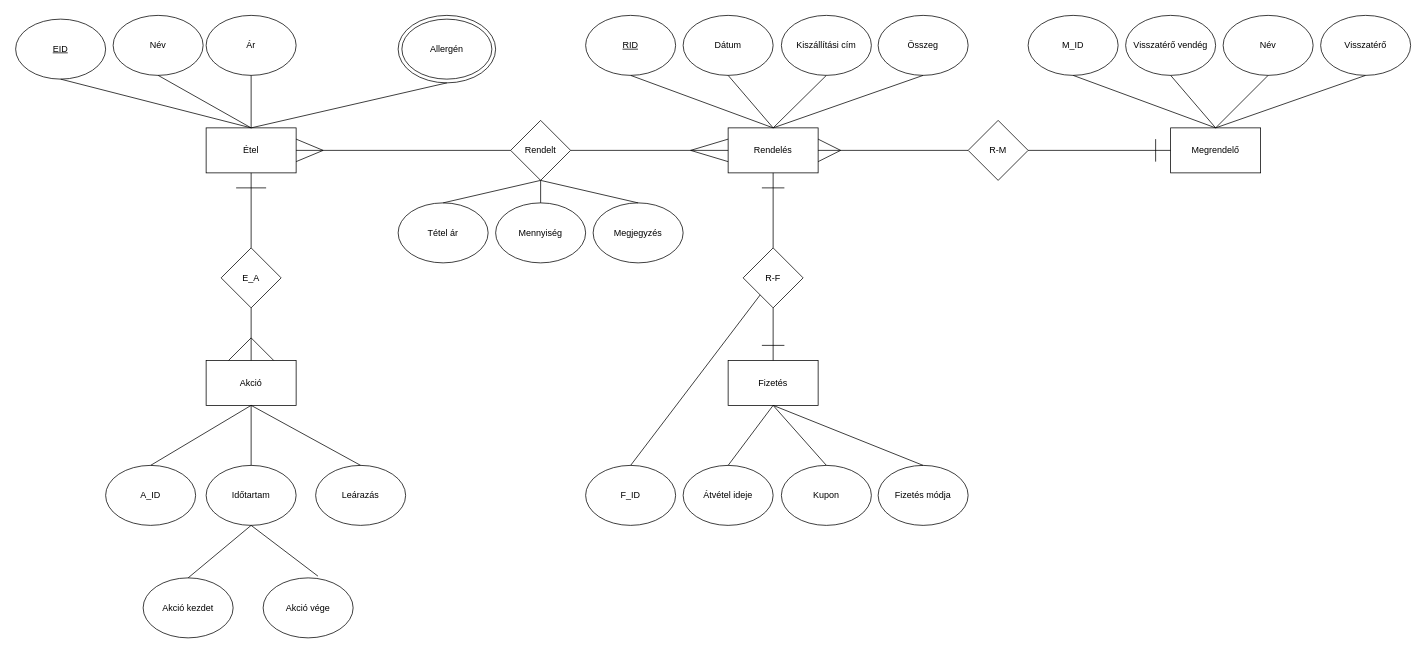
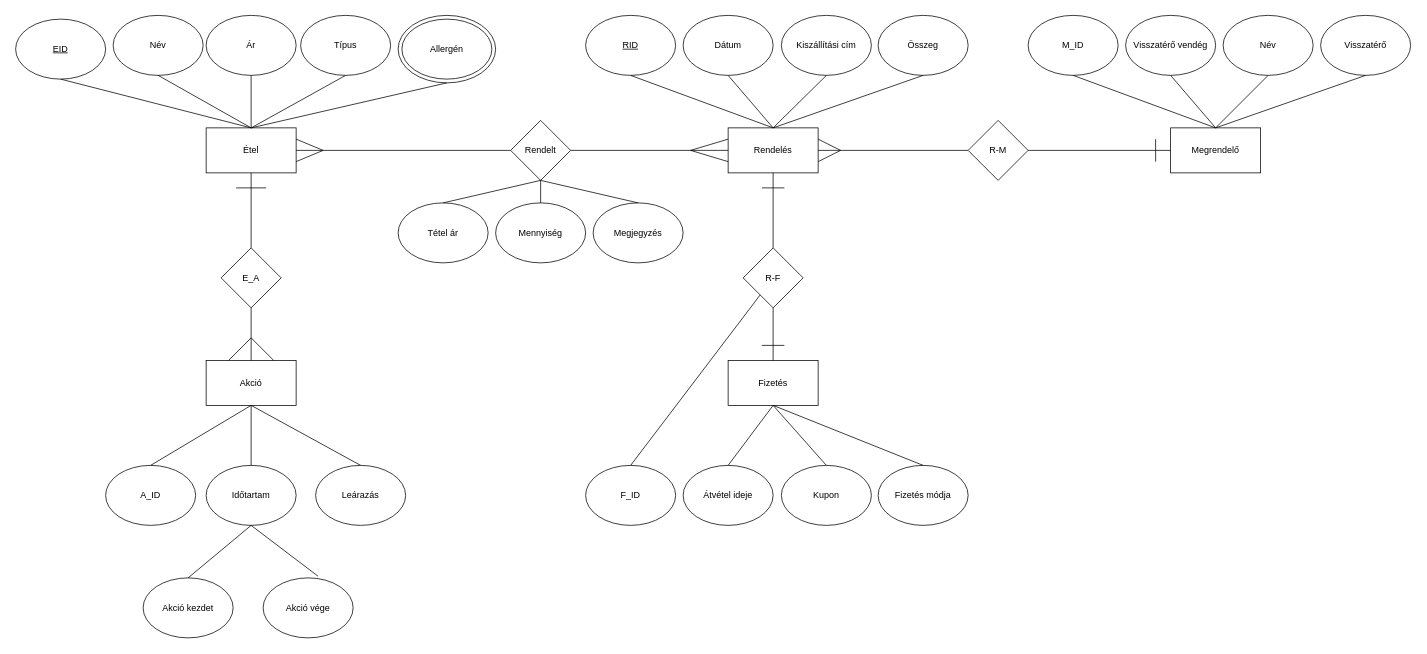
+ <mxCell id="26" value="Típus" style="ellipse;whiteSpace=wrap;html=1;" parent="22" vertex="1"><mxGeometry x="380" width="120" height="80" as="geometry" /></mxCell>
+ <mxCell id="34" value="" style="endArrow=none;html=1;rounded=0;exitX=0.5;exitY=1;exitDx=0;exitDy=0;entryX=0.5;entryY=0;entryDx=0;entryDy=0;" parent="22" source="26" target="23" edge="1"><mxGeometry width="50" height="50" relative="1" as="geometry"><mxPoint x="480" y="90" as="sourcePoint" /><mxPoint x="727" y="161" as="targetPoint" /></mxGeometry></mxCell>
